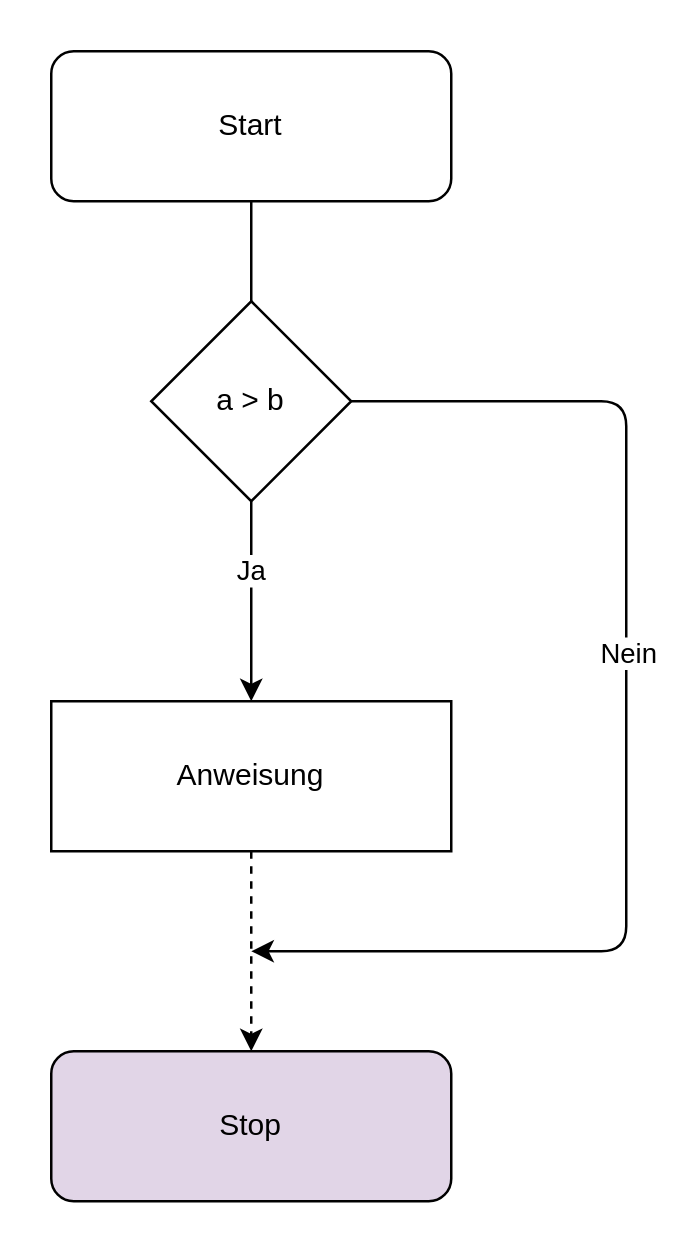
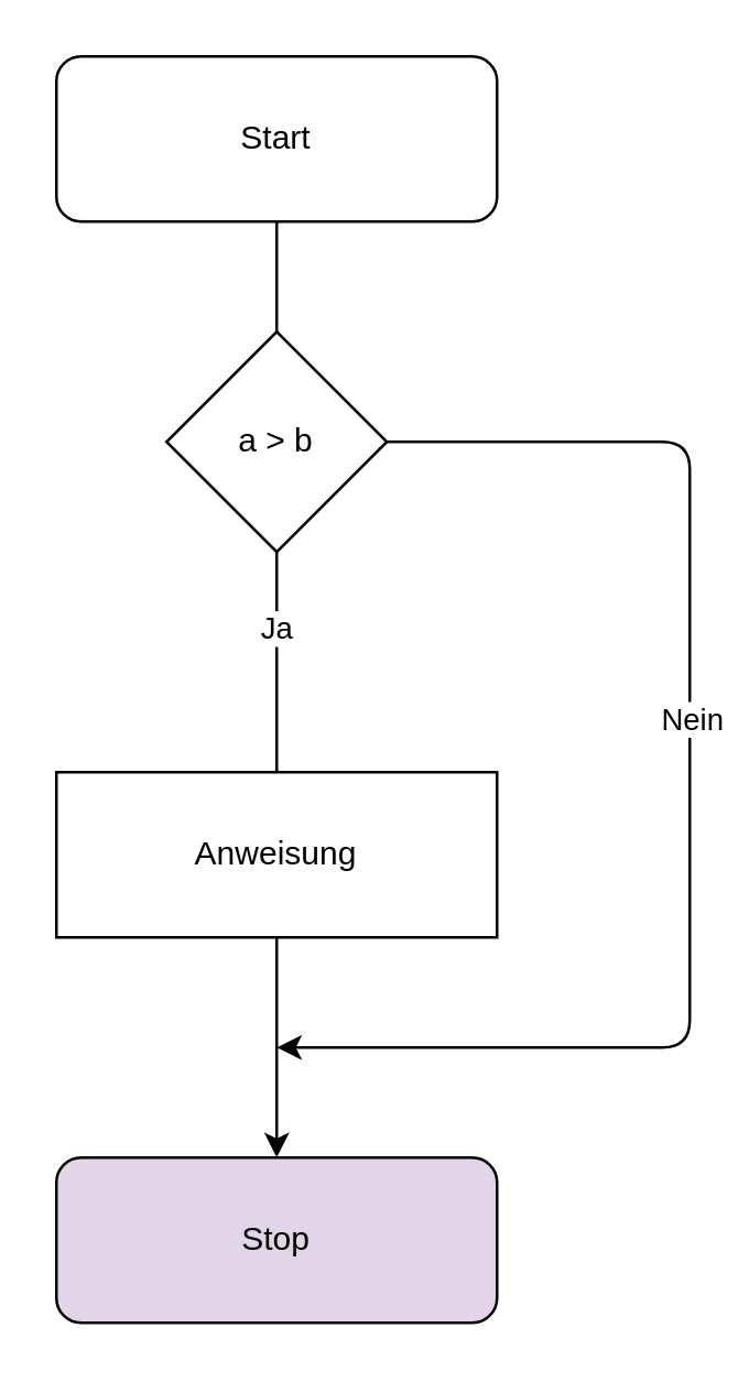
- <mxCell id="6" value="" style="edgeStyle=none;html=1;" edge="1" parent="1" source="10" target="5"><mxGeometry relative="1" as="geometry" /></mxCell>
+ <mxCell id="6" value="" style="edgeStyle=none;html=1;endArrow=none;" edge="1" parent="1" source="10" target="5"><mxGeometry relative="1" as="geometry" /></mxCell>
- <mxCell id="4" value="" style="edgeStyle=none;html=1;dashed=1;" edge="1" parent="1" source="5" target="11"><mxGeometry relative="1" as="geometry" /></mxCell>
+ <mxCell id="4" value="" style="edgeStyle=none;html=1;" edge="1" parent="1" source="5" target="11"><mxGeometry relative="1" as="geometry" /></mxCell>
